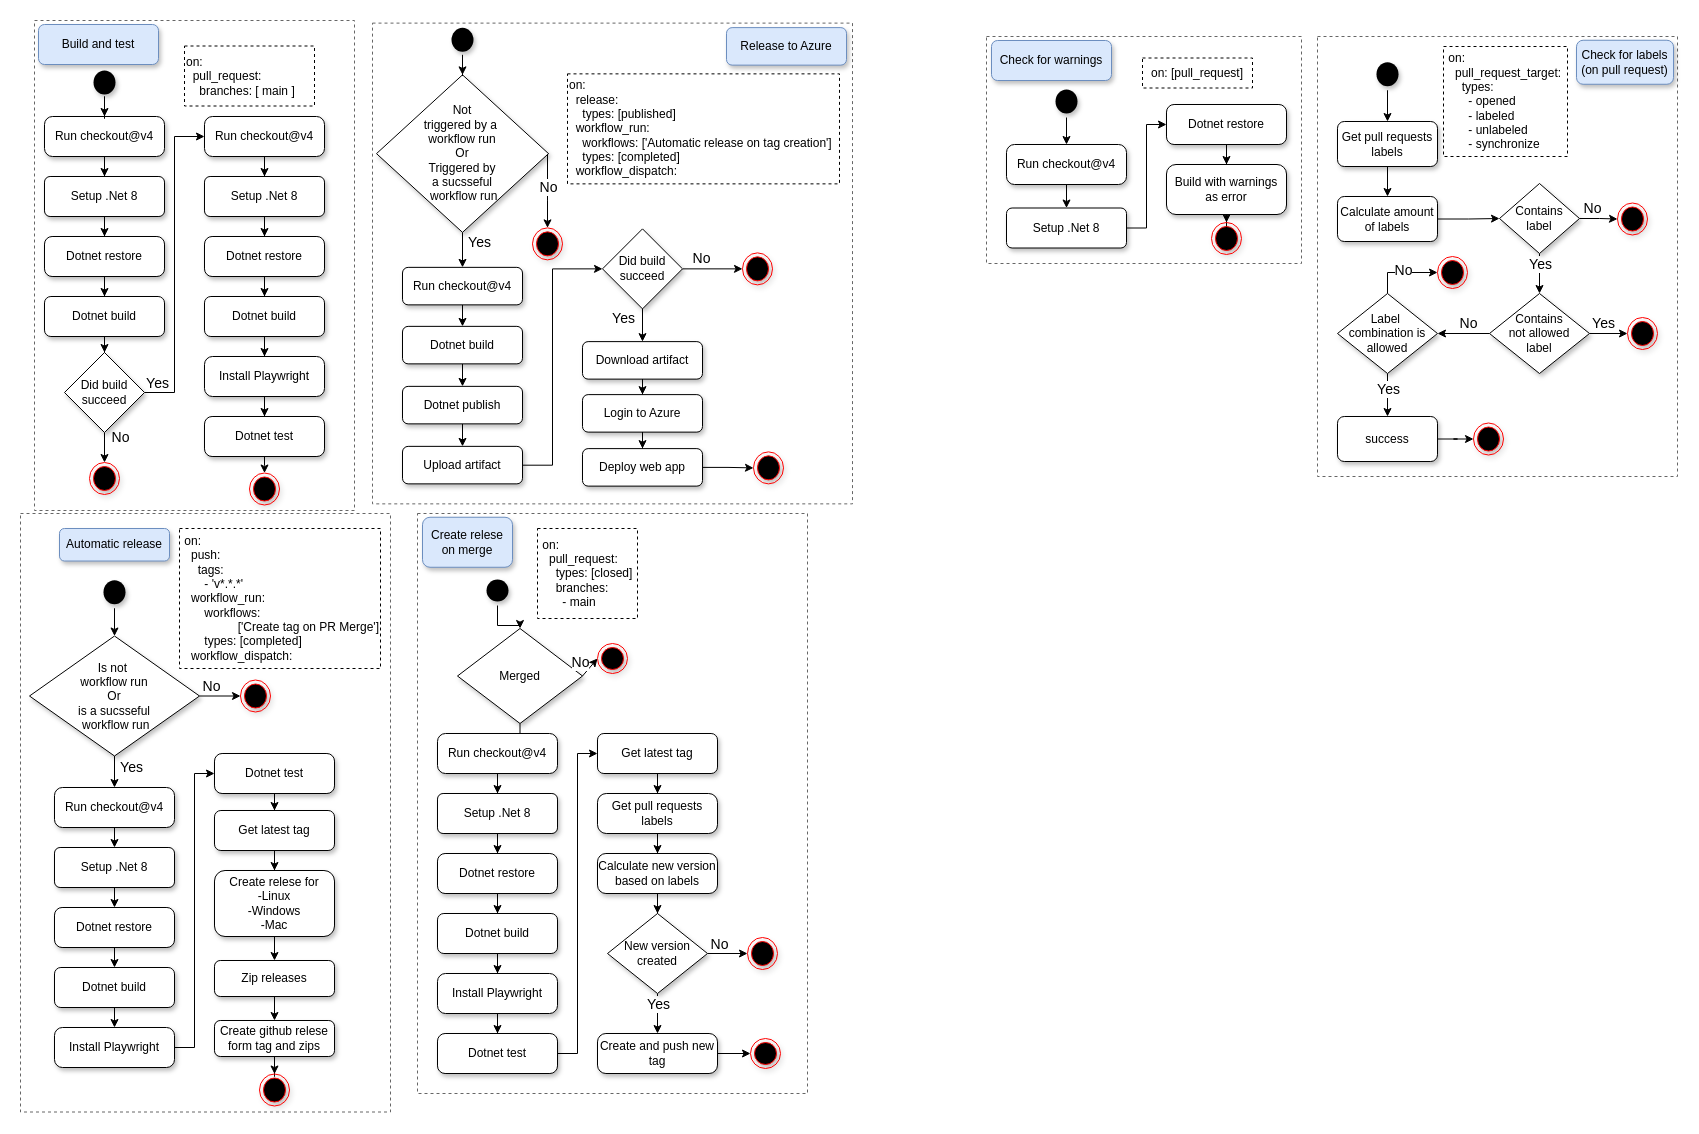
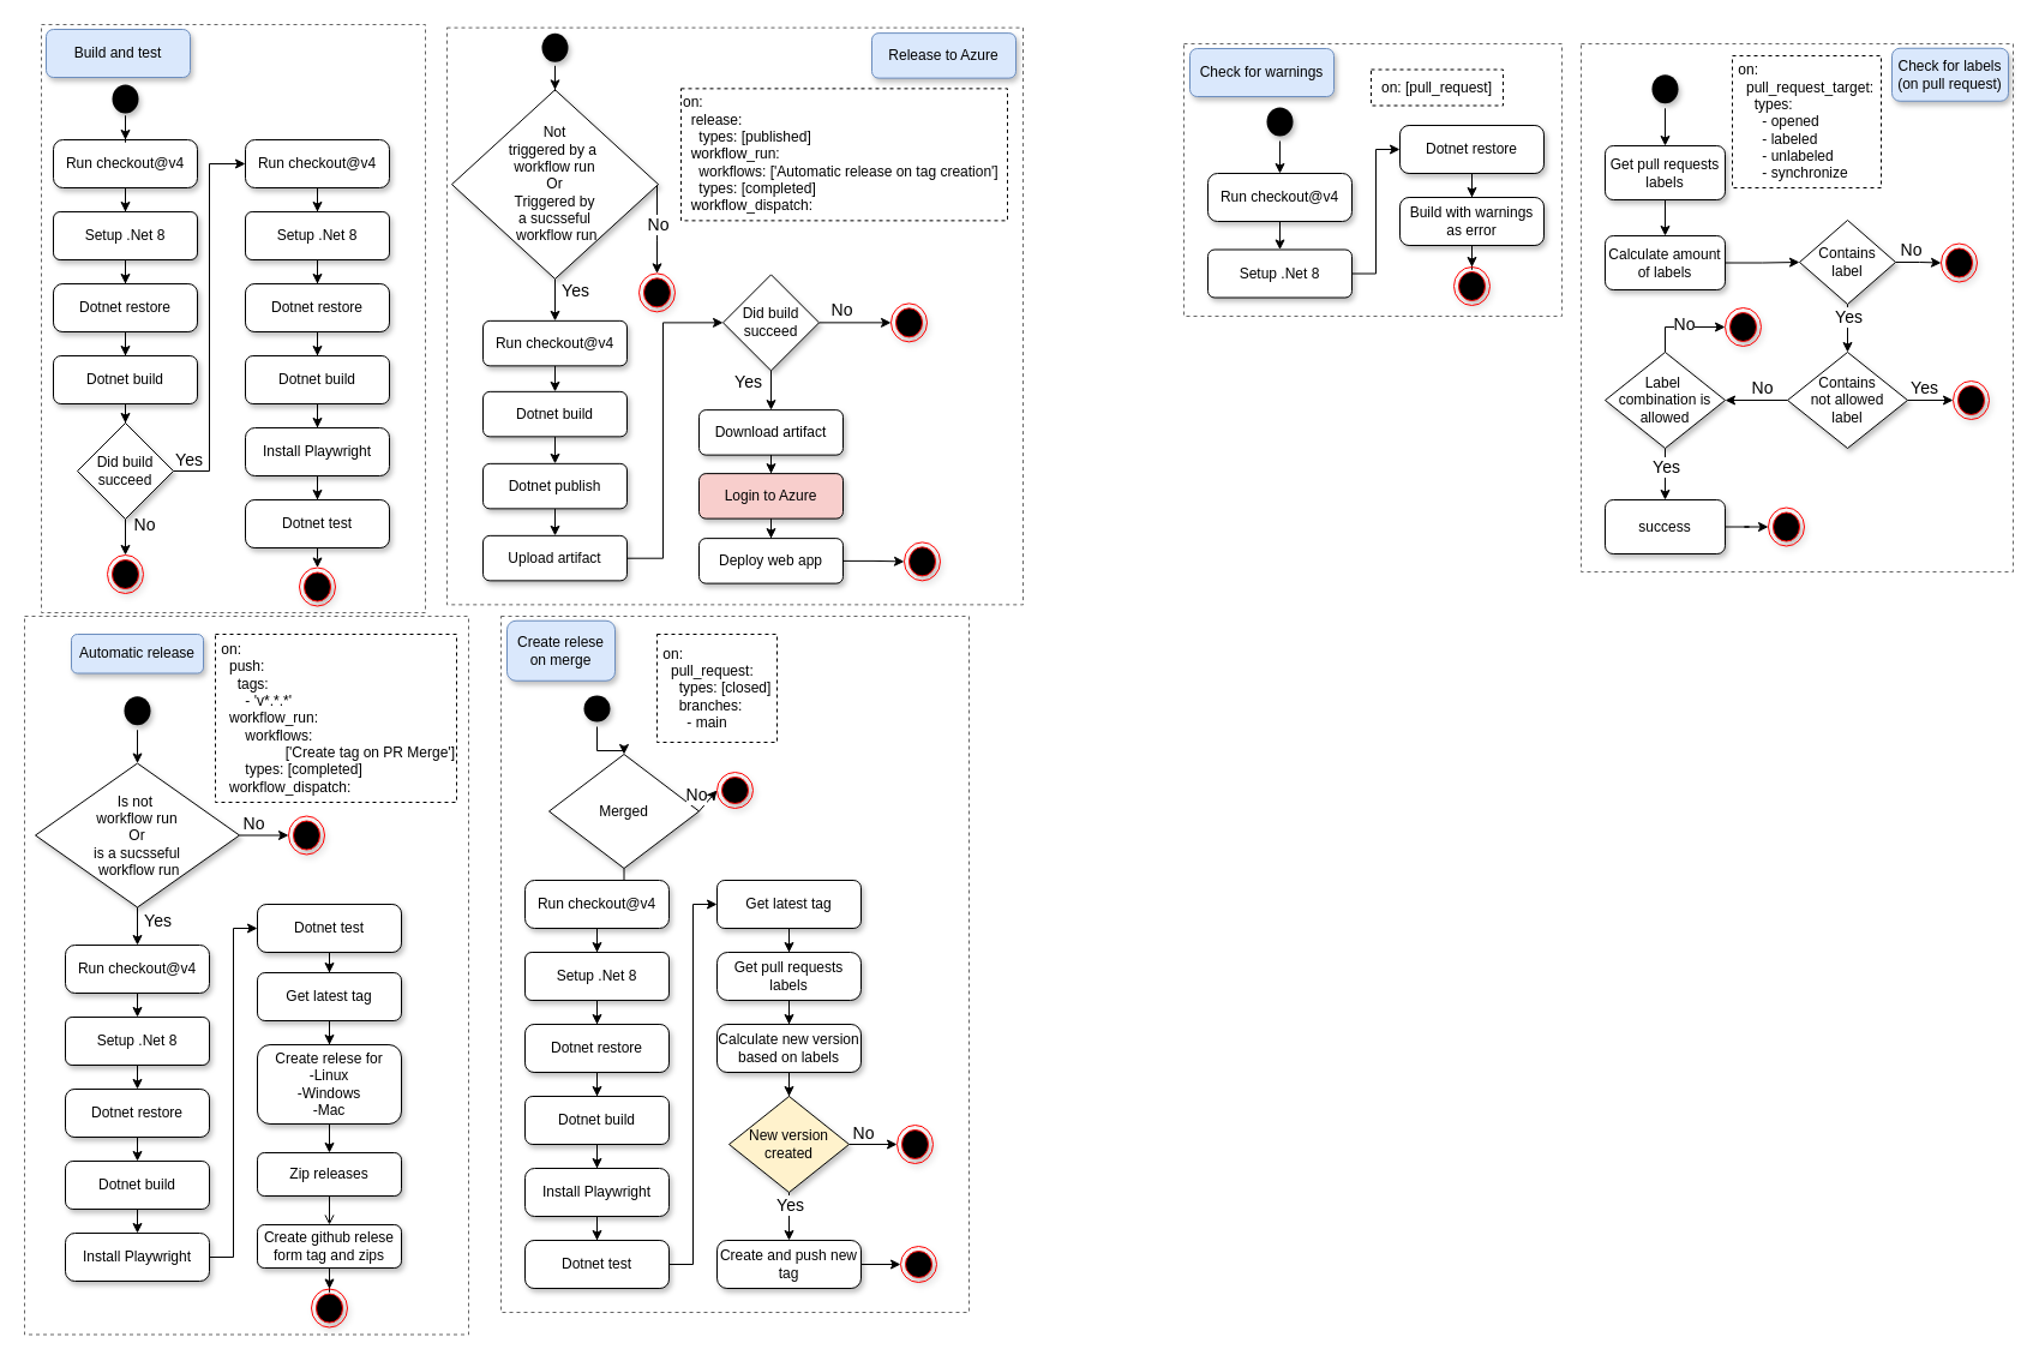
- <mxCell id="114" value="&lt;div&gt;on:&lt;/div&gt;&lt;div&gt;&amp;nbsp; pull_request:&lt;/div&gt;&lt;div style=&quot;&quot;&gt;&amp;nbsp; &amp;nbsp; branches: [ main ]&lt;/div&gt;" style="text;html=1;align=left;verticalAlign=middle;resizable=0;points=[];autosize=1;strokeColor=default;fillColor=none;dashed=1;" parent="1" vertex="1"><mxGeometry x="184" y="45.5" width="130" height="60" as="geometry" /></mxCell>
- <mxCell id="107" value="Build with warnings as error" style="rounded=1;whiteSpace=wrap;html=1;arcSize=19;shadow=1;" parent="1" vertex="1"><mxGeometry x="1166" y="164" width="120" height="50" as="geometry" /></mxCell>
+ <mxCell id="107" value="Build with warnings as error" style="rounded=1;whiteSpace=wrap;html=1;arcSize=19;shadow=1;" parent="1" vertex="1"><mxGeometry x="1166" y="164" width="120" height="40" as="geometry" /></mxCell>
- <mxCell id="158" value="Login to Azure" style="rounded=1;whiteSpace=wrap;html=1;shadow=1;" parent="1" vertex="1"><mxGeometry x="582" y="394.12" width="120" height="37.5" as="geometry" /></mxCell>
+ <mxCell id="158" value="Login to Azure" style="rounded=1;whiteSpace=wrap;html=1;shadow=1;fillColor=#f8cecc;" parent="1" vertex="1"><mxGeometry x="582" y="394.12" width="120" height="37.5" as="geometry" /></mxCell>
- <mxCell id="14" value="&lt;div&gt;&amp;nbsp;on:&lt;/div&gt;&lt;div&gt;&amp;nbsp; &amp;nbsp;pull_request:&lt;/div&gt;&lt;div&gt;&amp;nbsp; &amp;nbsp; &amp;nbsp;types: [closed]&lt;/div&gt;&lt;div&gt;&amp;nbsp; &amp;nbsp; &amp;nbsp;branches:&lt;/div&gt;&lt;div&gt;&amp;nbsp; &amp;nbsp; &amp;nbsp; &amp;nbsp;- main&lt;/div&gt;" style="text;html=1;align=left;verticalAlign=middle;whiteSpace=wrap;rounded=0;strokeColor=default;dashed=1;" parent="1" vertex="1"><mxGeometry x="537" y="528" width="100" height="90" as="geometry" /></mxCell>
+ <mxCell id="14" value="&lt;div&gt;&amp;nbsp;on:&lt;/div&gt;&lt;div&gt;&amp;nbsp; &amp;nbsp;pull_request:&lt;/div&gt;&lt;div&gt;&amp;nbsp; &amp;nbsp; &amp;nbsp;types: [closed]&lt;/div&gt;&lt;div&gt;&amp;nbsp; &amp;nbsp; &amp;nbsp;branches:&lt;/div&gt;&lt;div&gt;&amp;nbsp; &amp;nbsp; &amp;nbsp; &amp;nbsp;- main&lt;/div&gt;" style="text;html=1;align=left;verticalAlign=middle;whiteSpace=wrap;rounded=0;strokeColor=default;dashed=1;" parent="1" vertex="1"><mxGeometry x="547" y="528" width="100" height="90" as="geometry" /></mxCell>
- <mxCell id="43" value="New version&lt;div&gt;created&lt;/div&gt;" style="rhombus;whiteSpace=wrap;html=1;shadow=1;" parent="1" vertex="1"><mxGeometry x="607" y="913" width="100" height="80" as="geometry" /></mxCell>
+ <mxCell id="43" value="New version&lt;div&gt;created&lt;/div&gt;" style="rhombus;whiteSpace=wrap;html=1;shadow=1;fillColor=#fff2cc;" parent="1" vertex="1"><mxGeometry x="607" y="913" width="100" height="80" as="geometry" /></mxCell>
- <mxCell id="95" value="" style="edgeStyle=orthogonalEdgeStyle;rounded=0;orthogonalLoop=1;jettySize=auto;html=1;" parent="1" source="96" target="98" edge="1"><mxGeometry relative="1" as="geometry" /></mxCell>
+ <mxCell id="95" value="" style="edgeStyle=orthogonalEdgeStyle;rounded=0;orthogonalLoop=1;jettySize=auto;html=1;endArrow=open;" parent="1" source="96" target="98" edge="1"><mxGeometry relative="1" as="geometry" /></mxCell>
